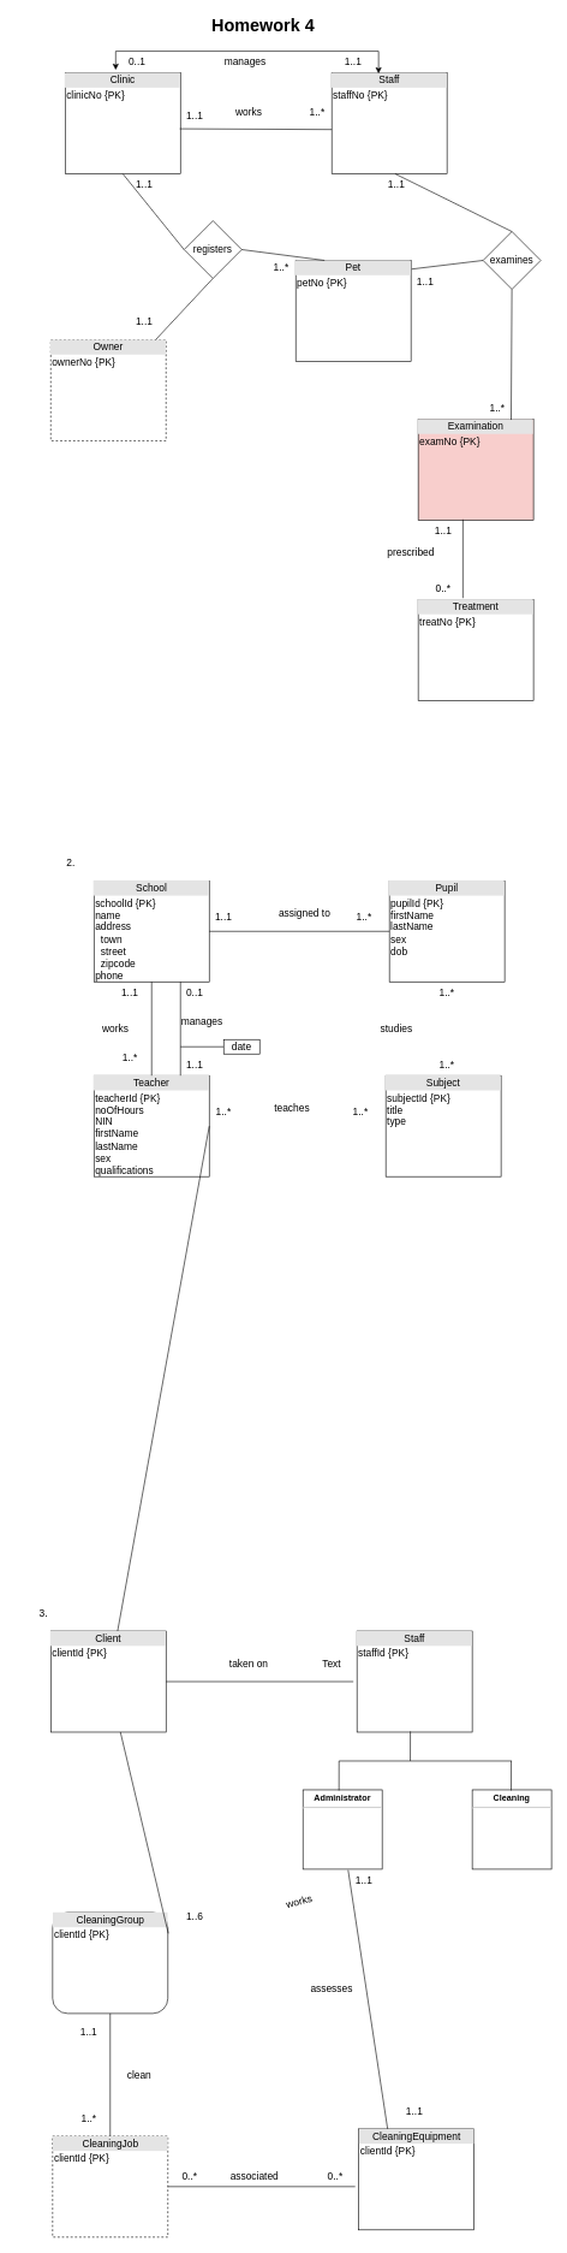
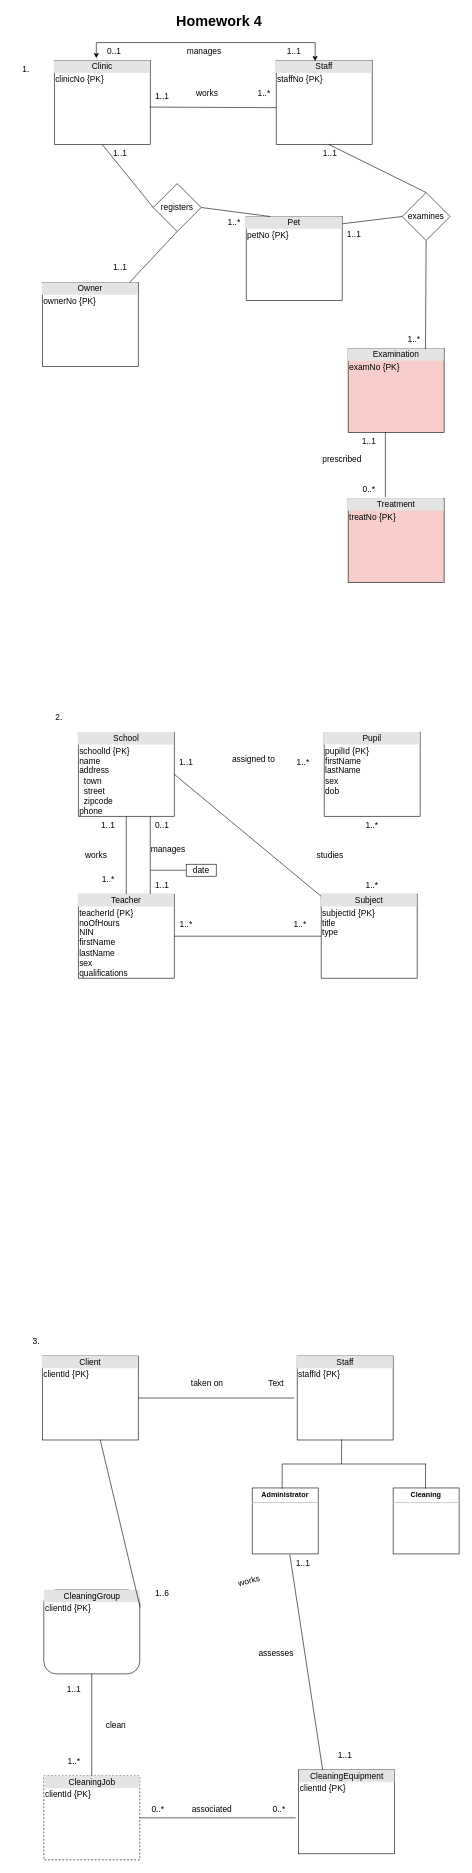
+ <mxCell id="3" value="&lt;font style=&quot;font-size: 14px;&quot;&gt;1.&amp;nbsp;&lt;/font&gt;" style="text;html=1;strokeColor=none;fillColor=none;align=center;verticalAlign=middle;whiteSpace=wrap;rounded=0;fontSize=12;" parent="1" vertex="1"><mxGeometry x="20" y="100" width="50" height="30" as="geometry" /></mxCell>
- <mxCell id="11" value="&lt;div style=&quot;text-align: center; box-sizing: border-box; width: 100%; background: rgb(228, 228, 228); padding: 2px;&quot;&gt;Owner&lt;/div&gt;&lt;table style=&quot;width:100%;font-size:1em;&quot; cellpadding=&quot;2&quot; cellspacing=&quot;0&quot;&gt;&lt;tbody&gt;&lt;tr&gt;&lt;td&gt;ownerNo {PK}&lt;br&gt;&lt;br&gt;&lt;/td&gt;&lt;td&gt;&lt;/td&gt;&lt;/tr&gt;&lt;/tbody&gt;&lt;/table&gt;" style="verticalAlign=top;align=left;overflow=fill;html=1;fontSize=14;dashed=1;" parent="1" vertex="1"><mxGeometry x="70" y="470" width="160" height="140" as="geometry" /></mxCell>
+ <mxCell id="11" value="&lt;div style=&quot;text-align: center; box-sizing: border-box; width: 100%; background: rgb(228, 228, 228); padding: 2px;&quot;&gt;Owner&lt;/div&gt;&lt;table style=&quot;width:100%;font-size:1em;&quot; cellpadding=&quot;2&quot; cellspacing=&quot;0&quot;&gt;&lt;tbody&gt;&lt;tr&gt;&lt;td&gt;ownerNo {PK}&lt;br&gt;&lt;br&gt;&lt;/td&gt;&lt;td&gt;&lt;/td&gt;&lt;/tr&gt;&lt;/tbody&gt;&lt;/table&gt;" style="verticalAlign=top;align=left;overflow=fill;html=1;fontSize=14;" parent="1" vertex="1"><mxGeometry x="70" y="470" width="160" height="140" as="geometry" /></mxCell>
- <mxCell id="28" value="&lt;div style=&quot;text-align: center; box-sizing: border-box; width: 100%; background: rgb(228, 228, 228); padding: 2px;&quot;&gt;Treatment&lt;/div&gt;&lt;table style=&quot;width:100%;font-size:1em;&quot; cellpadding=&quot;2&quot; cellspacing=&quot;0&quot;&gt;&lt;tbody&gt;&lt;tr&gt;&lt;td&gt;treatNo {PK}&lt;br&gt;&lt;br&gt;&lt;/td&gt;&lt;td&gt;&lt;/td&gt;&lt;/tr&gt;&lt;/tbody&gt;&lt;/table&gt;" style="verticalAlign=top;align=left;overflow=fill;html=1;fontSize=14;" parent="1" vertex="1"><mxGeometry x="580" y="830" width="160" height="140" as="geometry" /></mxCell>
+ <mxCell id="28" value="&lt;div style=&quot;text-align: center; box-sizing: border-box; width: 100%; background: rgb(228, 228, 228); padding: 2px;&quot;&gt;Treatment&lt;/div&gt;&lt;table style=&quot;width:100%;font-size:1em;&quot; cellpadding=&quot;2&quot; cellspacing=&quot;0&quot;&gt;&lt;tbody&gt;&lt;tr&gt;&lt;td&gt;treatNo {PK}&lt;br&gt;&lt;br&gt;&lt;/td&gt;&lt;td&gt;&lt;/td&gt;&lt;/tr&gt;&lt;/tbody&gt;&lt;/table&gt;" style="verticalAlign=top;align=left;overflow=fill;html=1;fontSize=14;fillColor=#f8cecc;" parent="1" vertex="1"><mxGeometry x="580" y="830" width="160" height="140" as="geometry" /></mxCell>
- <mxCell id="37" value="" style="endArrow=none;html=1;rounded=0;fontSize=14;exitX=1;exitY=0.5;exitDx=0;exitDy=0;entryX=0;entryY=0.5;entryDx=0;entryDy=0;" parent="1" source="35" target="36" edge="1"><mxGeometry width="50" height="50" relative="1" as="geometry"><mxPoint x="430" y="1280" as="sourcePoint" /><mxPoint x="480" y="1230" as="targetPoint" /></mxGeometry></mxCell>
+ <mxCell id="37" value="" style="endArrow=none;html=1;rounded=0;fontSize=14;exitX=1;exitY=0.5;exitDx=0;exitDy=0;" parent="1" source="35" target="47" edge="1"><mxGeometry width="50" height="50" relative="1" as="geometry"><mxPoint x="430" y="1280" as="sourcePoint" /><mxPoint x="480" y="1230" as="targetPoint" /></mxGeometry></mxCell>
- <mxCell id="49" value="teaches" style="text;html=1;strokeColor=none;fillColor=none;align=center;verticalAlign=middle;whiteSpace=wrap;rounded=0;fontSize=14;" parent="1" vertex="1"><mxGeometry x="375" y="1520" width="60" height="30" as="geometry" /></mxCell>
- <mxCell id="48" value="" style="endArrow=none;html=1;rounded=0;fontSize=14;exitX=1;exitY=0.5;exitDx=0;exitDy=0;" parent="1" source="42" target="71" edge="1"><mxGeometry width="50" height="50" relative="1" as="geometry"><mxPoint x="430" y="1520" as="sourcePoint" /><mxPoint x="480" y="1470" as="targetPoint" /></mxGeometry></mxCell>
+ <mxCell id="48" value="" style="endArrow=none;html=1;rounded=0;fontSize=14;exitX=1;exitY=0.5;exitDx=0;exitDy=0;entryX=0;entryY=0.5;entryDx=0;entryDy=0;" parent="1" source="42" target="47" edge="1"><mxGeometry width="50" height="50" relative="1" as="geometry"><mxPoint x="430" y="1520" as="sourcePoint" /><mxPoint x="480" y="1470" as="targetPoint" /></mxGeometry></mxCell>
